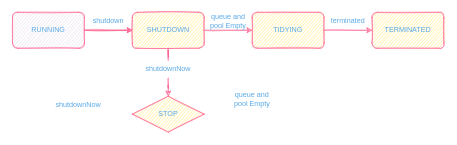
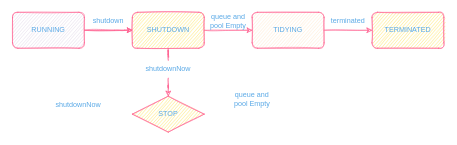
- <mxCell id="10" value="TIDYING" style="whiteSpace=wrap;html=1;sketch=1;rounded=1;fillColor=#FFE45E;strokeColor=#FF6392;fontColor=#5AA9E6;" parent="1" vertex="1"><mxGeometry x="420" y="20" width="120" height="60" as="geometry" /></mxCell>
+ <mxCell id="10" value="TIDYING" style="whiteSpace=wrap;html=1;sketch=1;rounded=1;fillColor=#ffe6cc;strokeColor=#FF6392;fontColor=#5AA9E6;" parent="1" vertex="1"><mxGeometry x="420" y="20" width="120" height="60" as="geometry" /></mxCell>
